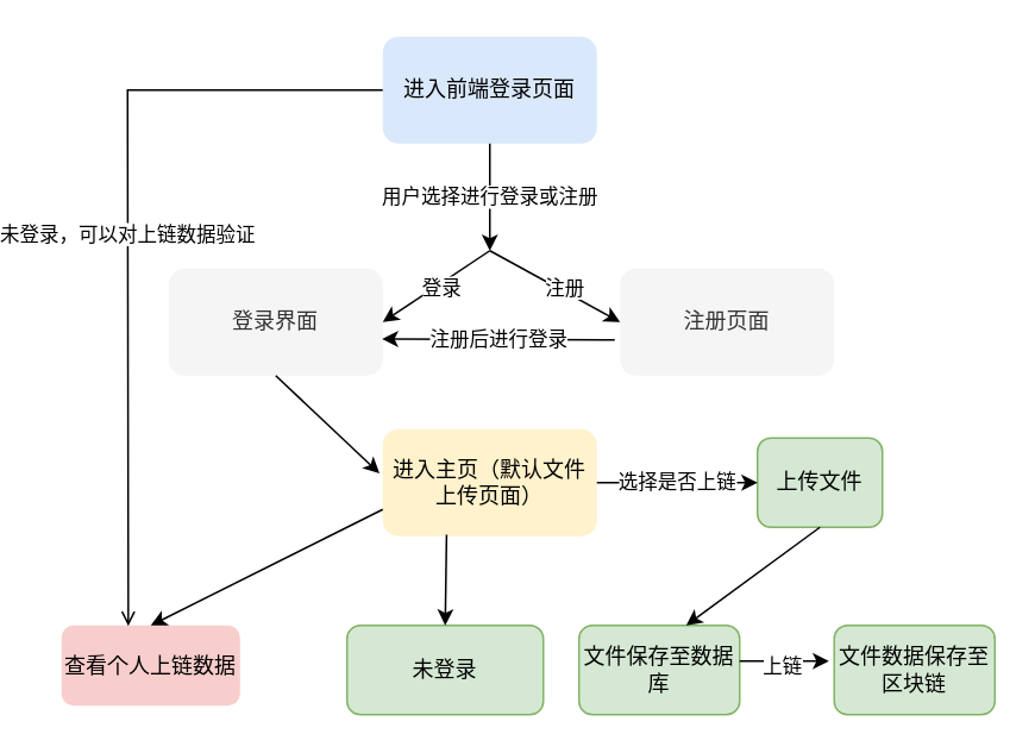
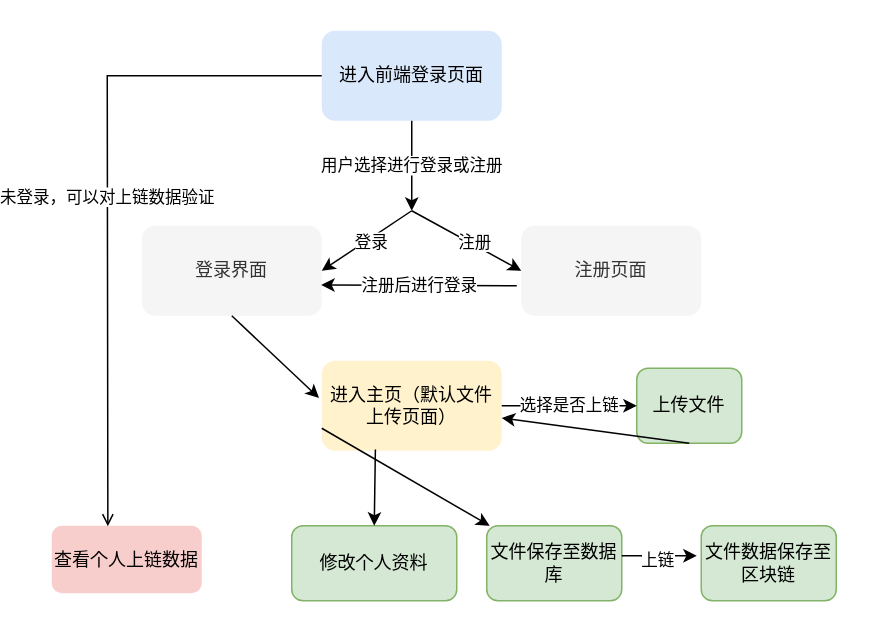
- <mxCell id="23" value="" style="endArrow=classic;html=1;rounded=0;exitX=0;exitY=0.75;exitDx=0;exitDy=0;entryX=0.5;entryY=0;entryDx=0;entryDy=0;" edge="1" parent="1" source="11" target="22"><mxGeometry width="50" height="50" relative="1" as="geometry"><mxPoint x="230" y="230" as="sourcePoint" /><mxPoint x="280" y="180" as="targetPoint" /></mxGeometry></mxCell>
+ <mxCell id="23" value="" style="endArrow=classic;html=1;rounded=0;exitX=0;exitY=0.75;exitDx=0;exitDy=0;" edge="1" parent="1" source="11" target="18"><mxGeometry width="50" height="50" relative="1" as="geometry"><mxPoint x="230" y="230" as="sourcePoint" /><mxPoint x="280" y="180" as="targetPoint" /></mxGeometry></mxCell>
- <mxCell id="19" value="" style="endArrow=classic;html=1;rounded=0;entryX=0.667;entryY=0;entryDx=0;entryDy=0;entryPerimeter=0;exitX=0.5;exitY=1;exitDx=0;exitDy=0;" edge="1" parent="1" source="15" target="18"><mxGeometry width="50" height="50" relative="1" as="geometry"><mxPoint x="300" y="290" as="sourcePoint" /><mxPoint x="350" y="240" as="targetPoint" /></mxGeometry></mxCell>
+ <mxCell id="19" value="" style="endArrow=classic;html=1;rounded=0;exitX=0.5;exitY=1;exitDx=0;exitDy=0;" edge="1" parent="1" source="15" target="11"><mxGeometry width="50" height="50" relative="1" as="geometry"><mxPoint x="300" y="290" as="sourcePoint" /><mxPoint x="350" y="240" as="targetPoint" /></mxGeometry></mxCell>
- <mxCell id="13" value="未登录" style="rounded=1;whiteSpace=wrap;html=1;fillColor=#d5e8d4;strokeColor=#82b366;" vertex="1" parent="1"><mxGeometry x="180" y="350" width="110" height="50" as="geometry" /></mxCell>
+ <mxCell id="13" value="修改个人资料" style="rounded=1;whiteSpace=wrap;html=1;fillColor=#d5e8d4;strokeColor=#82b366;" vertex="1" parent="1"><mxGeometry x="180" y="350" width="110" height="50" as="geometry" /></mxCell>
